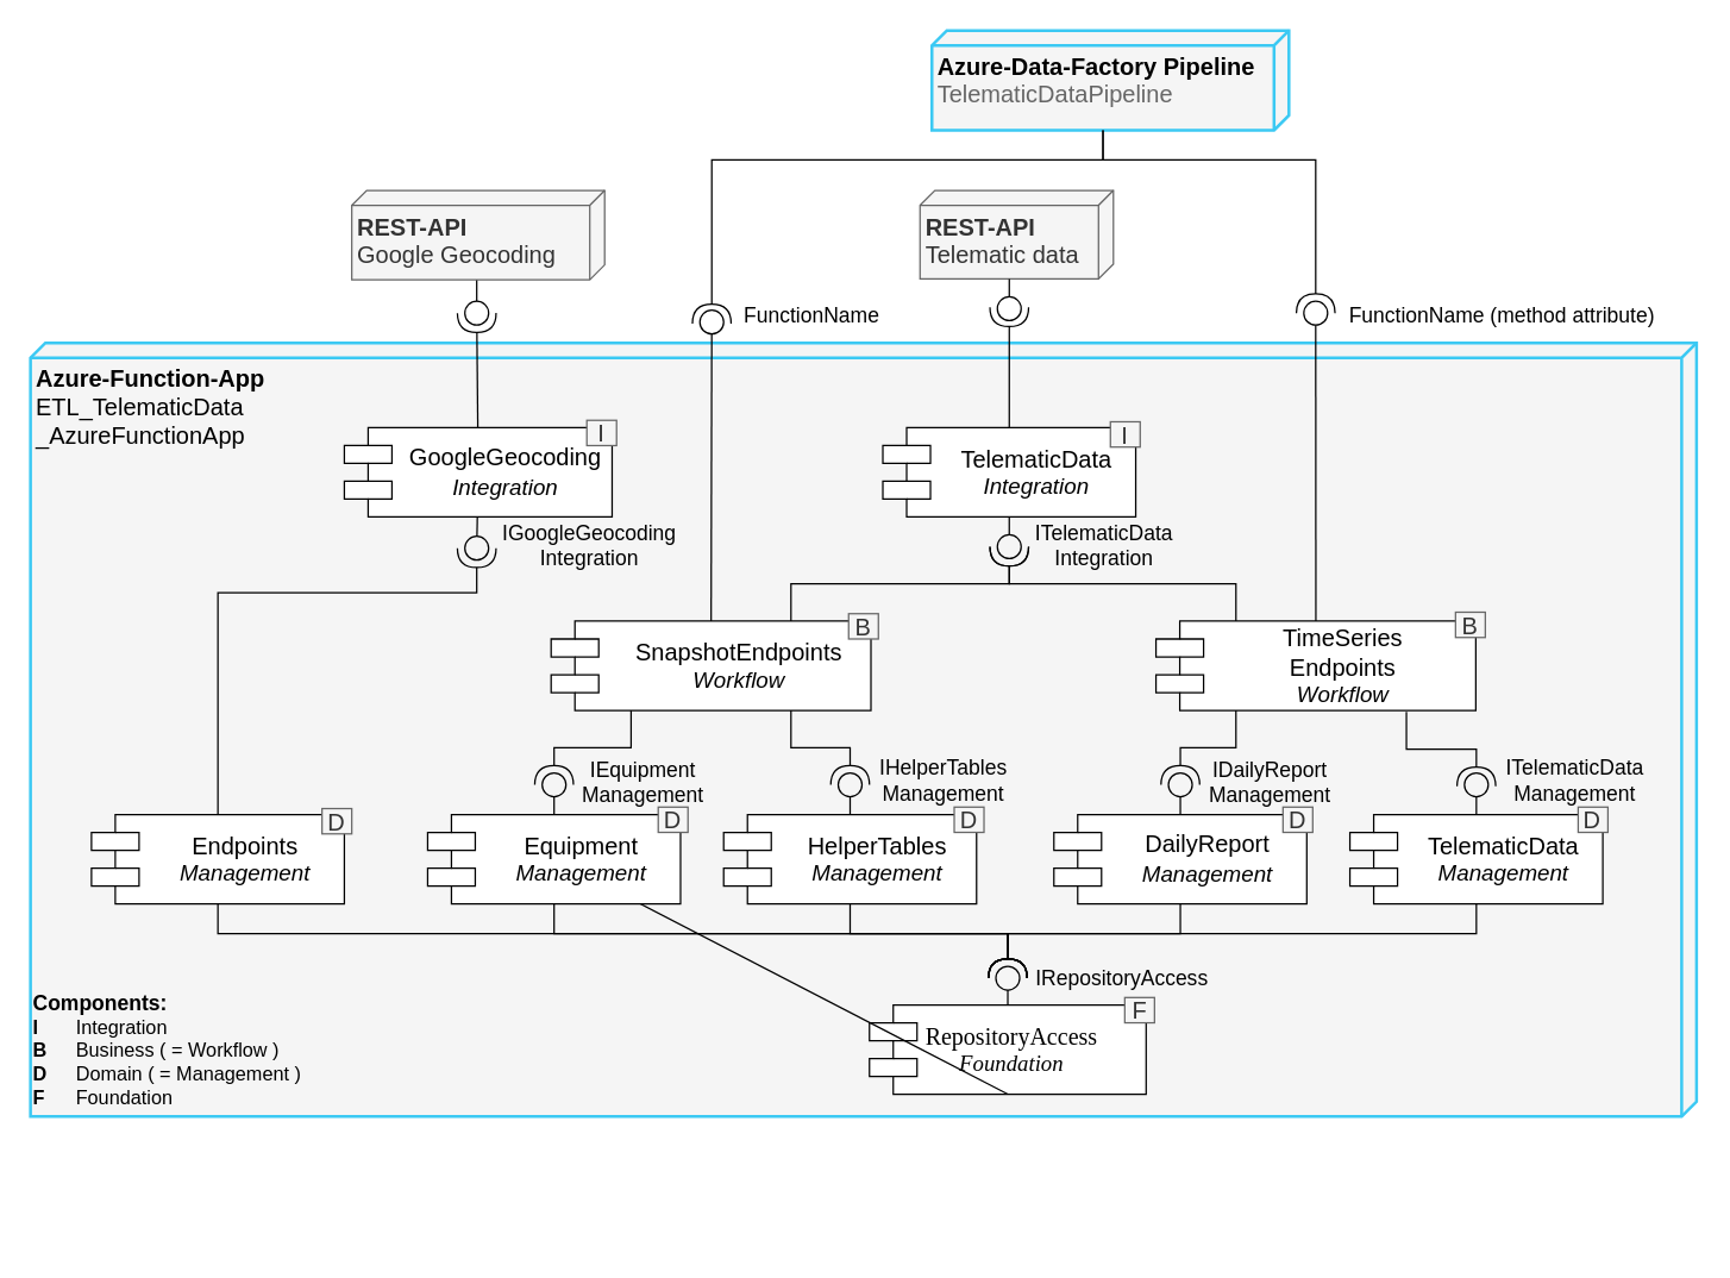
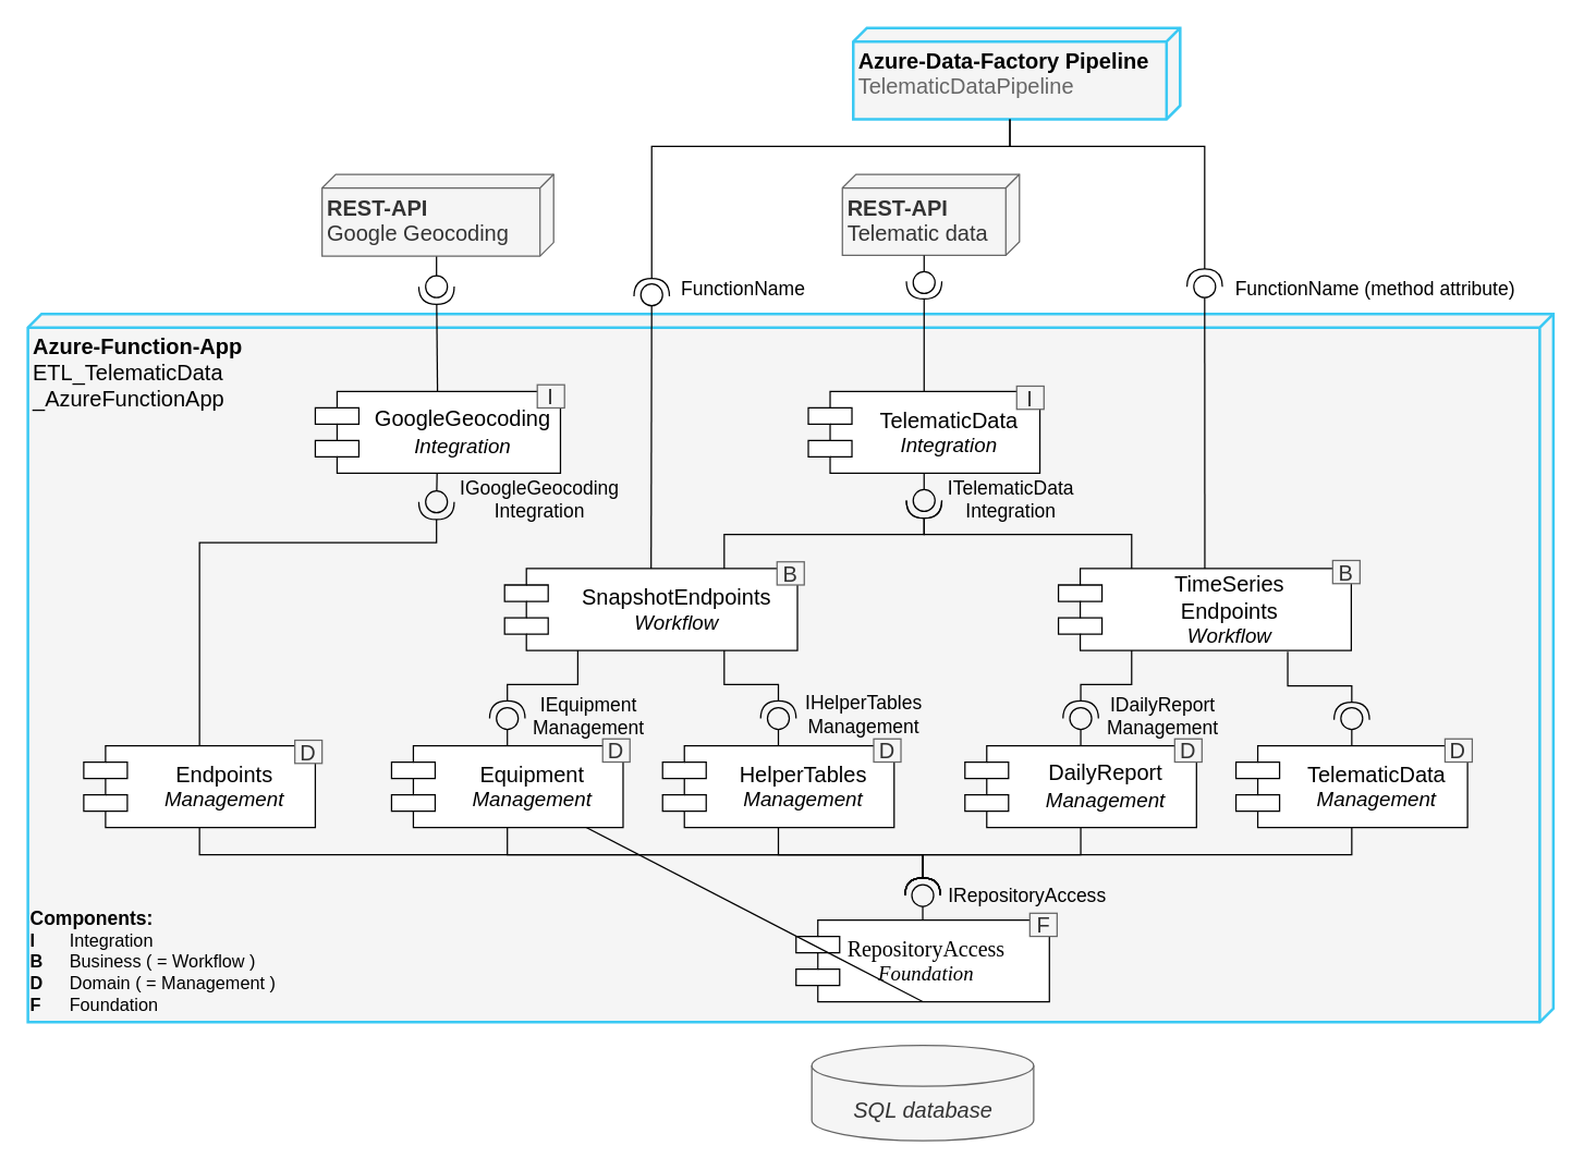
- <mxCell id="43" value="ITelematicData&lt;br&gt;Management" style="text;html=1;align=center;verticalAlign=middle;whiteSpace=wrap;rounded=0;fontSize=14;fontFamily=Helvetica;" parent="1" vertex="1"><mxGeometry x="1005" y="505" width="107" height="37" as="geometry" /></mxCell>
+ <mxCell id="8" value="&lt;i&gt;SQL database&lt;br&gt;&lt;/i&gt;" style="shape=cylinder3;whiteSpace=wrap;html=1;boundedLbl=1;backgroundOutline=1;size=15;fontSize=16;fontFamily=Helvetica;fontStyle=0;fillColor=#f5f5f5;fontColor=#333333;strokeColor=#666666;" parent="1" vertex="1"><mxGeometry x="595.53" y="767" width="162.94" height="70" as="geometry" /></mxCell>
